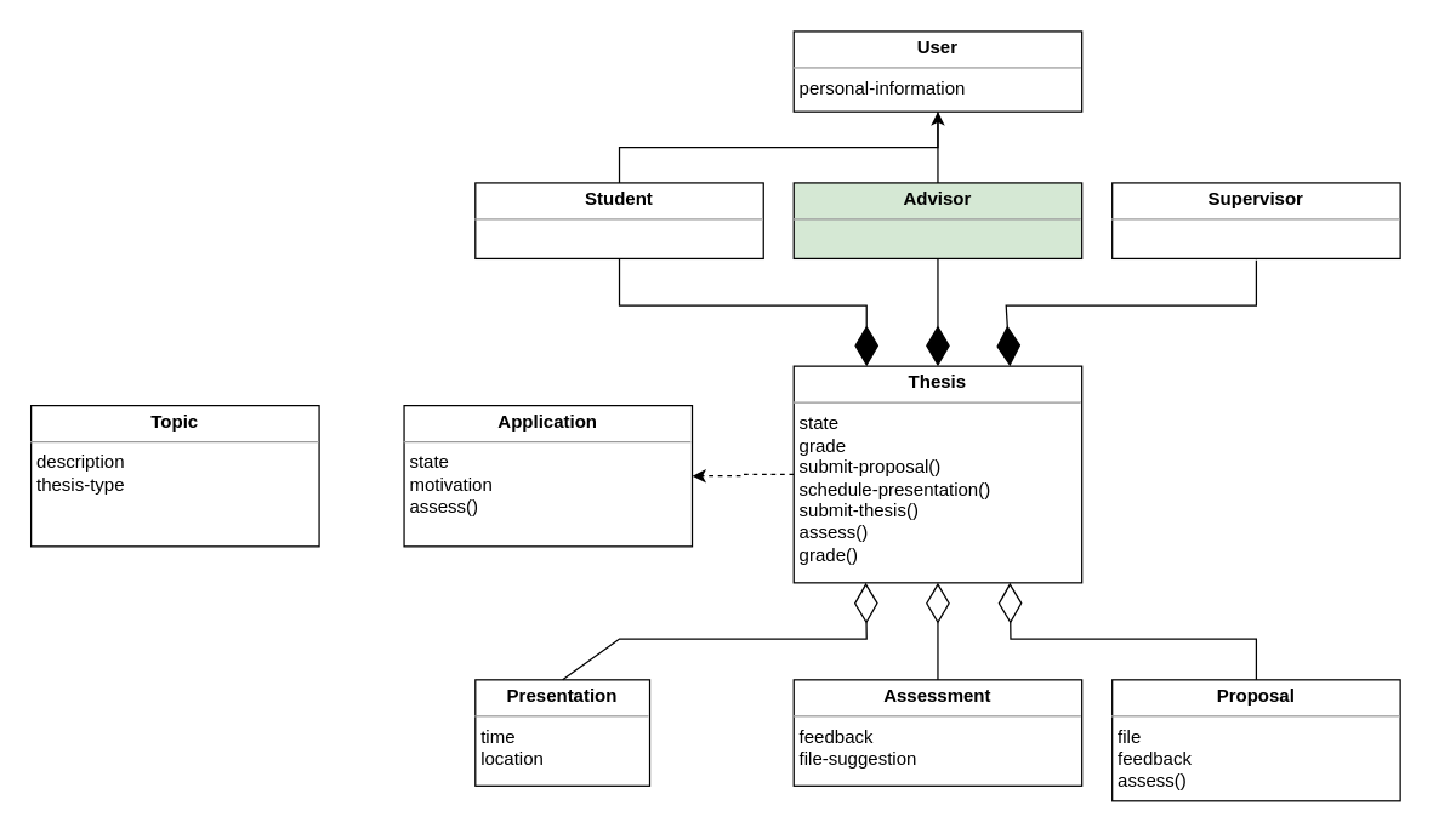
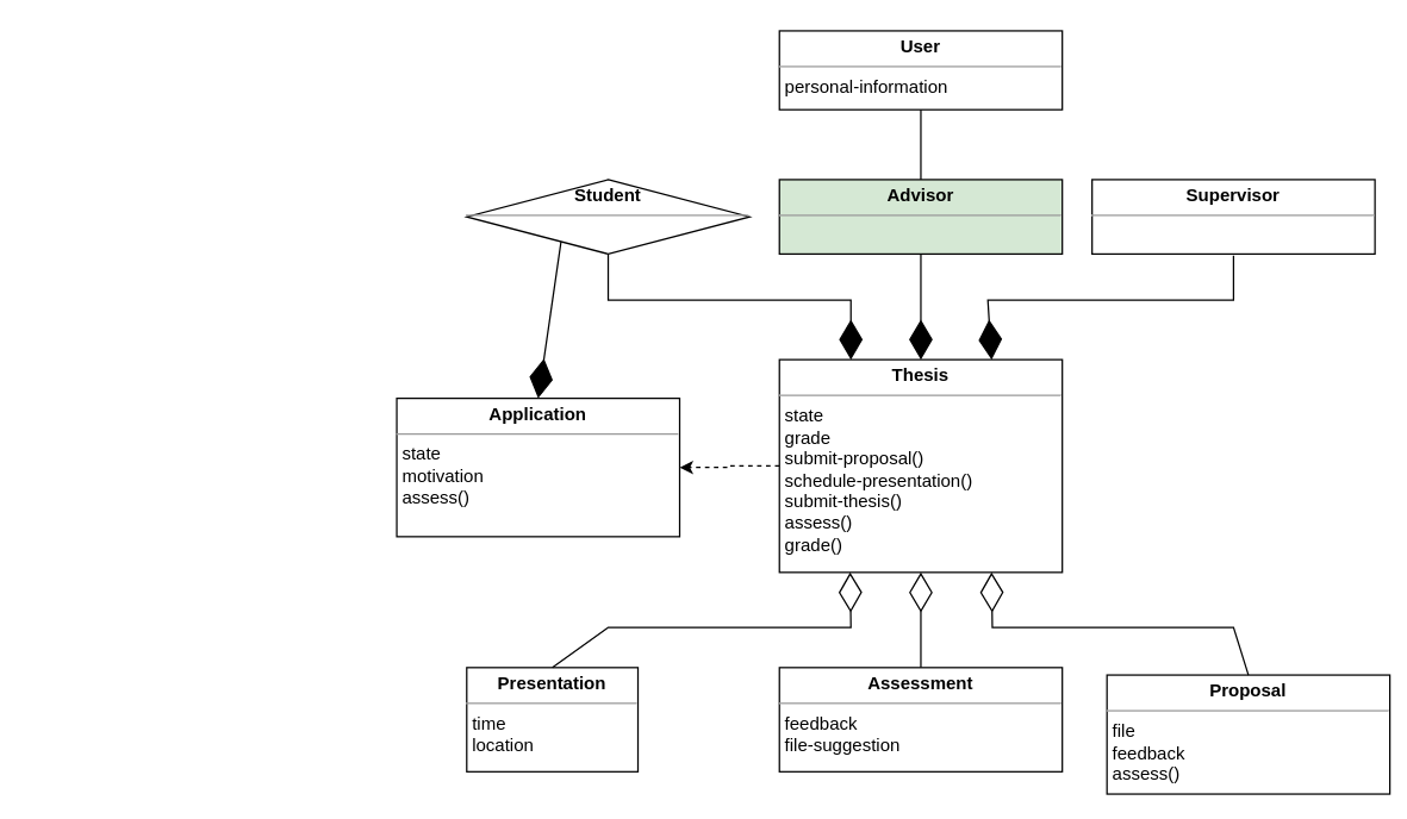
- <mxCell id="2" style="edgeStyle=orthogonalEdgeStyle;rounded=0;orthogonalLoop=1;jettySize=auto;html=1;exitX=0.5;exitY=0;exitDx=0;exitDy=0;entryX=0.5;entryY=1;entryDx=0;entryDy=0;" edge="1" parent="1" source="3" target="12"><mxGeometry relative="1" as="geometry" /></mxCell>
- <mxCell id="3" value="&lt;p style=&quot;margin:0px;margin-top:4px;text-align:center;&quot;&gt;&lt;b&gt;Student&lt;/b&gt;&lt;/p&gt;&lt;hr size=&quot;1&quot;&gt;&lt;p style=&quot;margin:0px;margin-left:4px;&quot;&gt;&lt;br&gt;&lt;/p&gt;" style="verticalAlign=top;align=left;overflow=fill;fontSize=12;fontFamily=Helvetica;html=1;rounded=0;shadow=0;comic=0;labelBackgroundColor=none;strokeWidth=1" parent="1" vertex="1"><mxGeometry x="313" y="120" width="190" height="50" as="geometry" /></mxCell>
+ <mxCell id="3" value="&lt;p style=&quot;margin:0px;margin-top:4px;text-align:center;&quot;&gt;&lt;b&gt;Student&lt;/b&gt;&lt;/p&gt;&lt;hr size=&quot;1&quot;&gt;&lt;p style=&quot;margin:0px;margin-left:4px;&quot;&gt;&lt;br&gt;&lt;/p&gt;" style="rhombus;verticalAlign=top;align=left;overflow=fill;fontSize=12;fontFamily=Helvetica;html=1;shadow=0;comic=0;labelBackgroundColor=none;strokeWidth=1;" parent="1" vertex="1"><mxGeometry x="313" y="120" width="190" height="50" as="geometry" /></mxCell>
+ <mxCell id="21" value="" style="endArrow=diamondThin;endFill=1;endSize=24;html=1;rounded=0;exitX=0.25;exitY=1;exitDx=0;exitDy=0;entryX=0.5;entryY=0;entryDx=0;entryDy=0;" edge="1" parent="1" source="3" target="9"><mxGeometry width="160" relative="1" as="geometry"><mxPoint x="293" y="231" as="sourcePoint" /><mxPoint x="453" y="231" as="targetPoint" /></mxGeometry></mxCell>
- <mxCell id="7" value="&lt;p style=&quot;margin:0px;margin-top:4px;text-align:center;&quot;&gt;&lt;b&gt;Topic&lt;/b&gt;&lt;/p&gt;&lt;hr size=&quot;1&quot;&gt;&lt;p style=&quot;margin:0px;margin-left:4px;&quot;&gt;description&lt;/p&gt;&lt;p style=&quot;margin:0px;margin-left:4px;&quot;&gt;thesis-type&lt;/p&gt;" style="verticalAlign=top;align=left;overflow=fill;fontSize=12;fontFamily=Helvetica;html=1;rounded=0;shadow=0;comic=0;labelBackgroundColor=none;strokeWidth=1" vertex="1" parent="1"><mxGeometry x="20" y="267" width="190" height="93" as="geometry" /></mxCell>
- <mxCell id="14" value="&lt;p style=&quot;margin:0px;margin-top:4px;text-align:center;&quot;&gt;&lt;b&gt;Proposal&lt;/b&gt;&lt;/p&gt;&lt;hr size=&quot;1&quot;&gt;&lt;p style=&quot;margin:0px;margin-left:4px;&quot;&gt;file&lt;/p&gt;&lt;p style=&quot;margin:0px;margin-left:4px;&quot;&gt;feedback&lt;/p&gt;&lt;p style=&quot;margin:0px;margin-left:4px;&quot;&gt;assess()&lt;/p&gt;" style="verticalAlign=top;align=left;overflow=fill;fontSize=12;fontFamily=Helvetica;html=1;rounded=0;shadow=0;comic=0;labelBackgroundColor=none;strokeWidth=1" vertex="1" parent="1"><mxGeometry x="733" y="448" width="190" height="80" as="geometry" /></mxCell>
+ <mxCell id="14" value="&lt;p style=&quot;margin:0px;margin-top:4px;text-align:center;&quot;&gt;&lt;b&gt;Proposal&lt;/b&gt;&lt;/p&gt;&lt;hr size=&quot;1&quot;&gt;&lt;p style=&quot;margin:0px;margin-left:4px;&quot;&gt;file&lt;/p&gt;&lt;p style=&quot;margin:0px;margin-left:4px;&quot;&gt;feedback&lt;/p&gt;&lt;p style=&quot;margin:0px;margin-left:4px;&quot;&gt;assess()&lt;/p&gt;" style="verticalAlign=top;align=left;overflow=fill;fontSize=12;fontFamily=Helvetica;html=1;rounded=0;shadow=0;comic=0;labelBackgroundColor=none;strokeWidth=1" vertex="1" parent="1"><mxGeometry x="743" y="453" width="190" height="80" as="geometry" /></mxCell>
